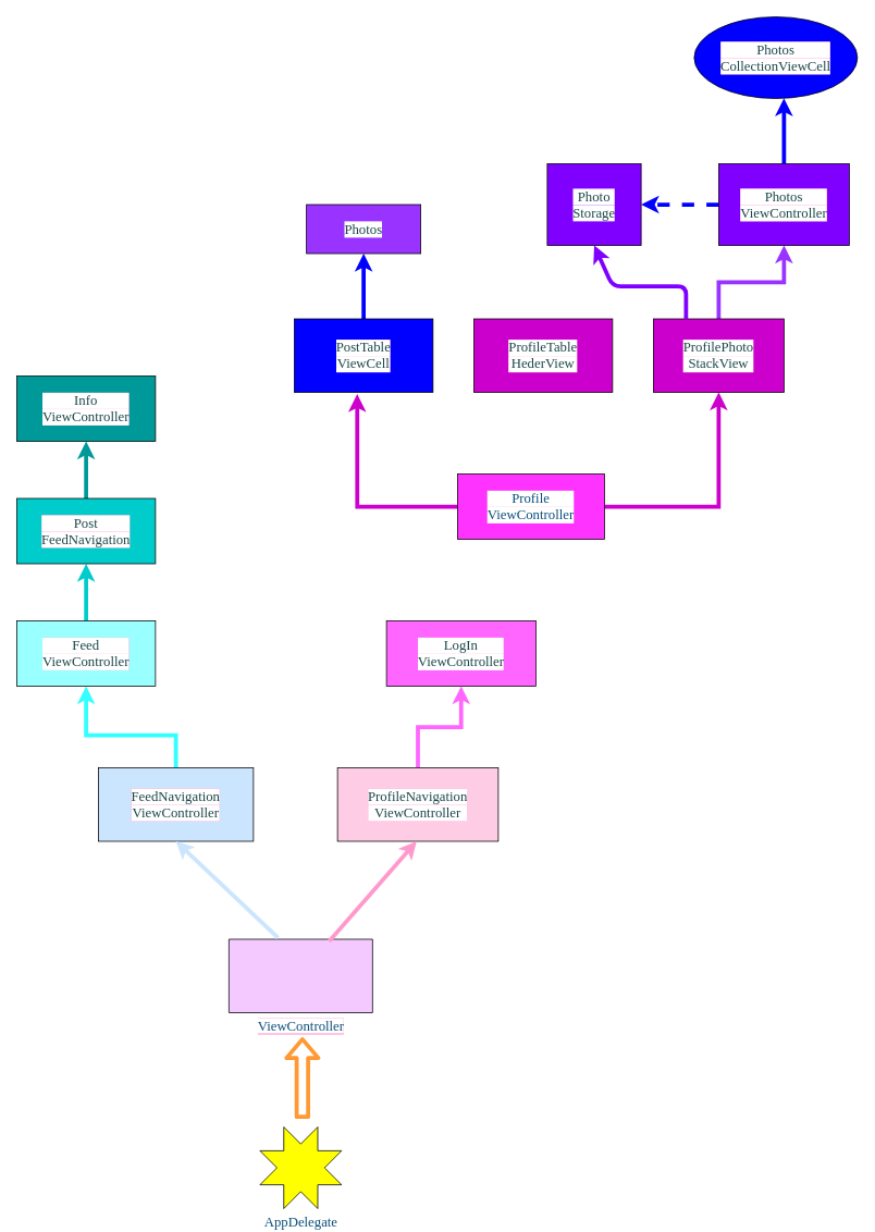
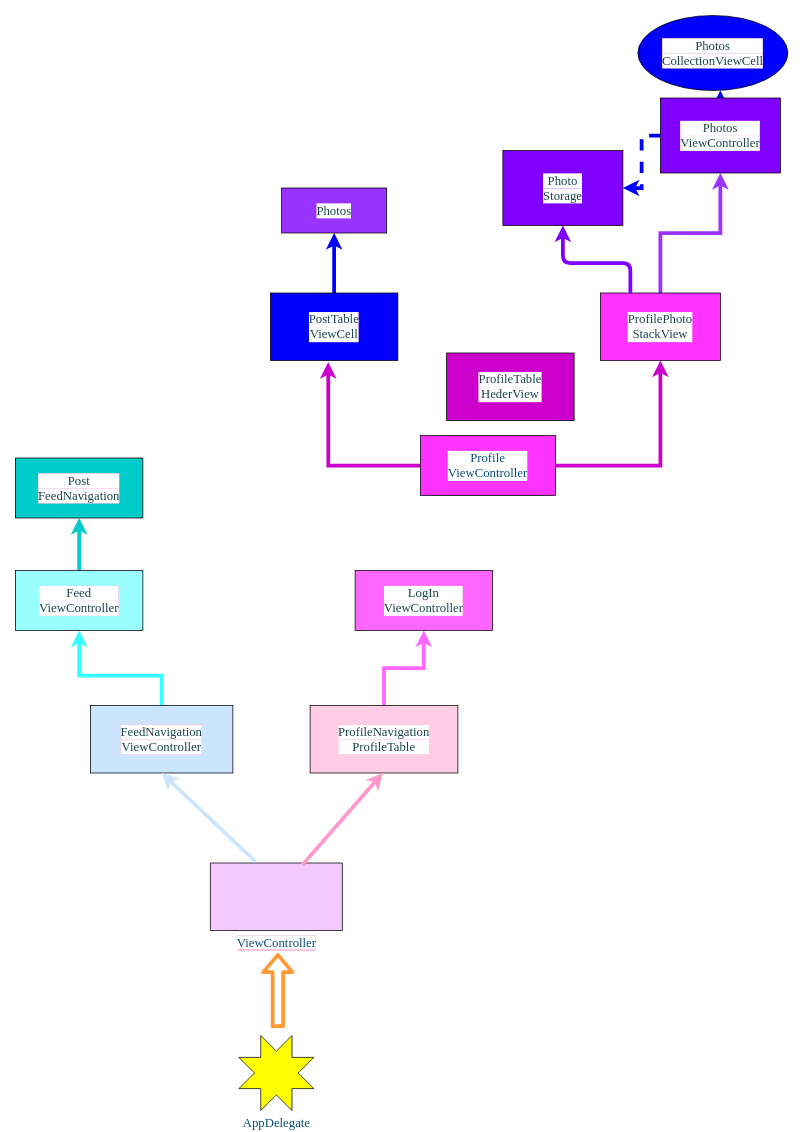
- <mxCell id="25" value="&lt;p class=&quot;p1&quot; style=&quot;margin: 0px ; font-stretch: normal ; font-size: 17px ; line-height: normal ; font-family: &amp;#34;menlo&amp;#34; ; color: rgb(28 , 70 , 74) ; background-color: rgb(255 , 255 , 255)&quot;&gt;Photo&lt;/p&gt;&lt;p class=&quot;p1&quot; style=&quot;margin: 0px ; font-stretch: normal ; font-size: 17px ; line-height: normal ; font-family: &amp;#34;menlo&amp;#34; ; color: rgb(28 , 70 , 74) ; background-color: rgb(255 , 255 , 255)&quot;&gt;Storage&lt;/p&gt;" style="rounded=0;whiteSpace=wrap;html=1;fillColor=#7F00FF;" vertex="1" parent="1"><mxGeometry x="670" y="200" width="115" height="100" as="geometry" /></mxCell>
+ <mxCell id="25" value="&lt;p class=&quot;p1&quot; style=&quot;margin: 0px ; font-stretch: normal ; font-size: 17px ; line-height: normal ; font-family: &amp;#34;menlo&amp;#34; ; color: rgb(28 , 70 , 74) ; background-color: rgb(255 , 255 , 255)&quot;&gt;Photo&lt;/p&gt;&lt;p class=&quot;p1&quot; style=&quot;margin: 0px ; font-stretch: normal ; font-size: 17px ; line-height: normal ; font-family: &amp;#34;menlo&amp;#34; ; color: rgb(28 , 70 , 74) ; background-color: rgb(255 , 255 , 255)&quot;&gt;Storage&lt;/p&gt;" style="rounded=0;whiteSpace=wrap;html=1;fillColor=#7F00FF;" vertex="1" parent="1"><mxGeometry x="670" y="200" width="160" height="100" as="geometry" /></mxCell>
- <mxCell id="23" value="&lt;p class=&quot;p1&quot; style=&quot;margin: 0px ; font-stretch: normal ; font-size: 17px ; line-height: normal ; font-family: &amp;#34;menlo&amp;#34; ; color: rgb(28 , 70 , 74) ; background-color: rgb(255 , 255 , 255)&quot;&gt;Photos&lt;/p&gt;&lt;p class=&quot;p1&quot; style=&quot;margin: 0px ; font-stretch: normal ; font-size: 17px ; line-height: normal ; font-family: &amp;#34;menlo&amp;#34; ; color: rgb(28 , 70 , 74) ; background-color: rgb(255 , 255 , 255)&quot;&gt;ViewController&lt;/p&gt;" style="rounded=0;whiteSpace=wrap;html=1;labelBackgroundColor=#FF66B3;fillColor=#7F00FF;" vertex="1" parent="1"><mxGeometry x="880" y="200" width="160" height="100" as="geometry" /></mxCell>
+ <mxCell id="23" value="&lt;p class=&quot;p1&quot; style=&quot;margin: 0px ; font-stretch: normal ; font-size: 17px ; line-height: normal ; font-family: &amp;#34;menlo&amp;#34; ; color: rgb(28 , 70 , 74) ; background-color: rgb(255 , 255 , 255)&quot;&gt;Photos&lt;/p&gt;&lt;p class=&quot;p1&quot; style=&quot;margin: 0px ; font-stretch: normal ; font-size: 17px ; line-height: normal ; font-family: &amp;#34;menlo&amp;#34; ; color: rgb(28 , 70 , 74) ; background-color: rgb(255 , 255 , 255)&quot;&gt;ViewController&lt;/p&gt;" style="rounded=0;whiteSpace=wrap;html=1;labelBackgroundColor=#FF66B3;fillColor=#7F00FF;" vertex="1" parent="1"><mxGeometry x="880" y="130" width="160" height="100" as="geometry" /></mxCell>
- <mxCell id="20" value="&lt;p class=&quot;p1&quot; style=&quot;margin: 0px ; font-stretch: normal ; font-size: 17px ; line-height: normal ; font-family: &amp;#34;menlo&amp;#34; ; color: rgb(28 , 70 , 74) ; background-color: rgb(255 , 255 , 255)&quot;&gt;ProfileTable&lt;/p&gt;&lt;p class=&quot;p1&quot; style=&quot;margin: 0px ; font-stretch: normal ; font-size: 17px ; line-height: normal ; font-family: &amp;#34;menlo&amp;#34; ; color: rgb(28 , 70 , 74) ; background-color: rgb(255 , 255 , 255)&quot;&gt;HederView&lt;/p&gt;" style="rounded=0;whiteSpace=wrap;html=1;labelBackgroundColor=#FF66B3;fillColor=#CC00CC;" vertex="1" parent="1"><mxGeometry x="580" y="390" width="170" height="90" as="geometry" /></mxCell>
+ <mxCell id="20" value="&lt;p class=&quot;p1&quot; style=&quot;margin: 0px ; font-stretch: normal ; font-size: 17px ; line-height: normal ; font-family: &amp;#34;menlo&amp;#34; ; color: rgb(28 , 70 , 74) ; background-color: rgb(255 , 255 , 255)&quot;&gt;ProfileTable&lt;/p&gt;&lt;p class=&quot;p1&quot; style=&quot;margin: 0px ; font-stretch: normal ; font-size: 17px ; line-height: normal ; font-family: &amp;#34;menlo&amp;#34; ; color: rgb(28 , 70 , 74) ; background-color: rgb(255 , 255 , 255)&quot;&gt;HederView&lt;/p&gt;" style="rounded=0;whiteSpace=wrap;html=1;labelBackgroundColor=#FF66B3;fillColor=#CC00CC;" vertex="1" parent="1"><mxGeometry x="595" y="470" width="170" height="90" as="geometry" /></mxCell>
- <mxCell id="19" value="&lt;p class=&quot;p1&quot; style=&quot;margin: 0px ; font-stretch: normal ; font-size: 17px ; line-height: normal ; font-family: &amp;#34;menlo&amp;#34; ; color: rgb(28 , 70 , 74) ; background-color: rgb(255 , 255 , 255)&quot;&gt;ProfilePhoto&lt;/p&gt;&lt;p class=&quot;p1&quot; style=&quot;margin: 0px ; font-stretch: normal ; font-size: 17px ; line-height: normal ; font-family: &amp;#34;menlo&amp;#34; ; color: rgb(28 , 70 , 74) ; background-color: rgb(255 , 255 , 255)&quot;&gt;StackView&lt;/p&gt;" style="rounded=0;whiteSpace=wrap;html=1;labelBackgroundColor=#FF66B3;fillColor=#CC00CC;" vertex="1" parent="1"><mxGeometry x="800" y="390" width="160" height="90" as="geometry" /></mxCell>
+ <mxCell id="19" value="&lt;p class=&quot;p1&quot; style=&quot;margin: 0px ; font-stretch: normal ; font-size: 17px ; line-height: normal ; font-family: &amp;#34;menlo&amp;#34; ; color: rgb(28 , 70 , 74) ; background-color: rgb(255 , 255 , 255)&quot;&gt;ProfilePhoto&lt;/p&gt;&lt;p class=&quot;p1&quot; style=&quot;margin: 0px ; font-stretch: normal ; font-size: 17px ; line-height: normal ; font-family: &amp;#34;menlo&amp;#34; ; color: rgb(28 , 70 , 74) ; background-color: rgb(255 , 255 , 255)&quot;&gt;StackView&lt;/p&gt;" style="rounded=0;whiteSpace=wrap;html=1;labelBackgroundColor=#FF66B3;fillColor=#ff33ff;" vertex="1" parent="1"><mxGeometry x="800" y="390" width="160" height="90" as="geometry" /></mxCell>
- <mxCell id="31" value="&lt;p class=&quot;p1&quot; style=&quot;margin: 0px ; font-stretch: normal ; font-size: 17px ; line-height: normal ; font-family: &amp;#34;menlo&amp;#34; ; color: rgb(28 , 70 , 74) ; background-color: rgb(255 , 255 , 255)&quot;&gt;Info&lt;/p&gt;&lt;p class=&quot;p1&quot; style=&quot;margin: 0px ; font-stretch: normal ; font-size: 17px ; line-height: normal ; font-family: &amp;#34;menlo&amp;#34; ; color: rgb(28 , 70 , 74) ; background-color: rgb(255 , 255 , 255)&quot;&gt;ViewController&lt;/p&gt;" style="rounded=0;whiteSpace=wrap;html=1;labelBackgroundColor=#FF66B3;fillColor=#009999;" vertex="1" parent="1"><mxGeometry x="20" y="460" width="170" height="80" as="geometry" /></mxCell>
- <mxCell id="29" value="" style="edgeStyle=orthogonalEdgeStyle;rounded=0;orthogonalLoop=1;jettySize=auto;html=1;strokeWidth=5;strokeColor=#009999;" edge="1" parent="1" source="30" target="31"><mxGeometry relative="1" as="geometry" /></mxCell>
- <mxCell id="7" value="&lt;p class=&quot;p1&quot; style=&quot;margin: 0px ; font-stretch: normal ; font-size: 17px ; line-height: normal ; font-family: &amp;#34;menlo&amp;#34; ; color: rgb(28 , 70 , 74) ; background-color: rgb(255 , 255 , 255)&quot;&gt;ProfileNavigation&lt;/p&gt;&lt;p class=&quot;p1&quot; style=&quot;margin: 0px ; font-stretch: normal ; font-size: 17px ; line-height: normal ; font-family: &amp;#34;menlo&amp;#34; ; color: rgb(28 , 70 , 74) ; background-color: rgb(255 , 255 , 255)&quot;&gt;ViewController&lt;/p&gt;" style="rounded=0;whiteSpace=wrap;html=1;labelBackgroundColor=#FF66B3;fillColor=#FFCCE6;" vertex="1" parent="1"><mxGeometry x="413" y="940" width="197" height="90" as="geometry" /></mxCell>
+ <mxCell id="7" value="&lt;p class=&quot;p1&quot; style=&quot;margin: 0px ; font-stretch: normal ; font-size: 17px ; line-height: normal ; font-family: &amp;#34;menlo&amp;#34; ; color: rgb(28 , 70 , 74) ; background-color: rgb(255 , 255 , 255)&quot;&gt;ProfileNavigation&lt;/p&gt;&lt;p class=&quot;p1&quot; style=&quot;margin: 0px ; font-stretch: normal ; font-size: 17px ; line-height: normal ; font-family: &amp;#34;menlo&amp;#34; ; color: rgb(28 , 70 , 74) ; background-color: rgb(255 , 255 , 255)&quot;&gt;ProfileTable&lt;/p&gt;" style="rounded=0;whiteSpace=wrap;html=1;labelBackgroundColor=#FF66B3;fillColor=#FFCCE6;" vertex="1" parent="1"><mxGeometry x="413" y="940" width="197" height="90" as="geometry" /></mxCell>
